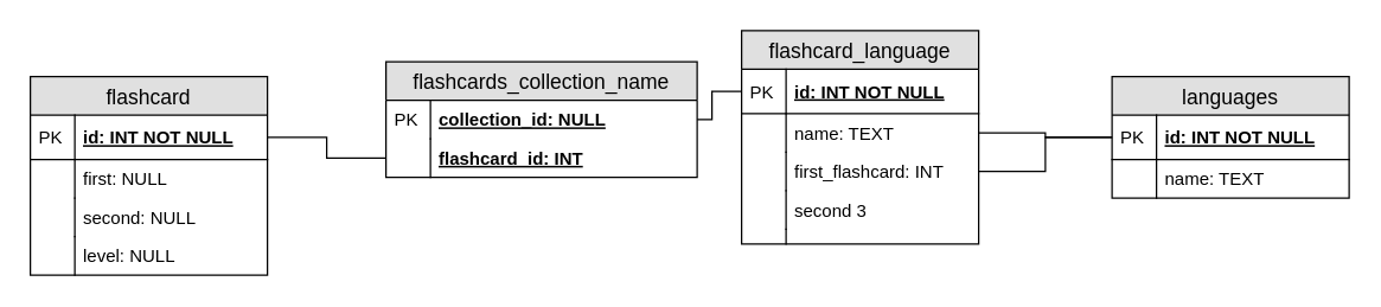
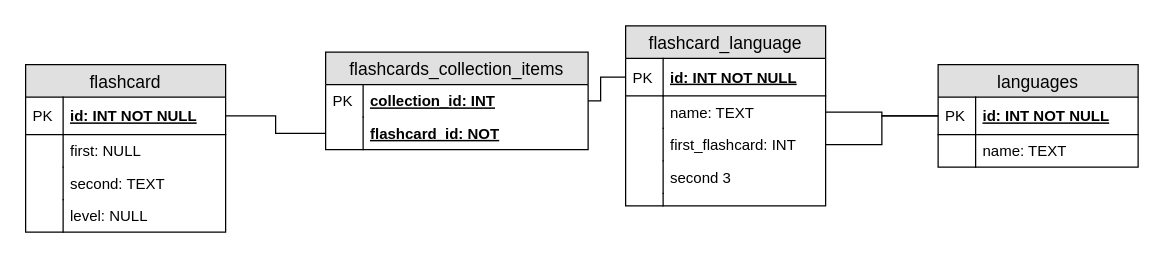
- <mxCell id="18" value="flashcards_collection_name" style="swimlane;fontStyle=0;childLayout=stackLayout;horizontal=1;startSize=26;fillColor=#e0e0e0;horizontalStack=0;resizeParent=1;resizeParentMax=0;resizeLast=0;collapsible=1;marginBottom=0;swimlaneFillColor=#ffffff;align=center;fontSize=14;" vertex="1" parent="1"><mxGeometry x="260" y="41" width="210" height="78" as="geometry" /></mxCell>
+ <mxCell id="18" value="flashcards_collection_items" style="swimlane;fontStyle=0;childLayout=stackLayout;horizontal=1;startSize=26;fillColor=#e0e0e0;horizontalStack=0;resizeParent=1;resizeParentMax=0;resizeLast=0;collapsible=1;marginBottom=0;swimlaneFillColor=#ffffff;align=center;fontSize=14;" vertex="1" parent="1"><mxGeometry x="260" y="41" width="210" height="78" as="geometry" /></mxCell>
- <mxCell id="19" value="collection_id: NULL" style="shape=partialRectangle;top=0;left=0;right=0;bottom=0;align=left;verticalAlign=top;fillColor=none;spacingLeft=34;spacingRight=4;overflow=hidden;rotatable=0;points=[[0,0.5],[1,0.5]];portConstraint=eastwest;dropTarget=0;fontSize=12;fontStyle=5" vertex="1" parent="18"><mxGeometry y="26" width="210" height="26" as="geometry" /></mxCell>
+ <mxCell id="19" value="collection_id: INT" style="shape=partialRectangle;top=0;left=0;right=0;bottom=0;align=left;verticalAlign=top;fillColor=none;spacingLeft=34;spacingRight=4;overflow=hidden;rotatable=0;points=[[0,0.5],[1,0.5]];portConstraint=eastwest;dropTarget=0;fontSize=12;fontStyle=5" vertex="1" parent="18"><mxGeometry y="26" width="210" height="26" as="geometry" /></mxCell>
- <mxCell id="21" value="flashcard_id: INT" style="shape=partialRectangle;top=0;left=0;right=0;bottom=0;align=left;verticalAlign=top;fillColor=none;spacingLeft=34;spacingRight=4;overflow=hidden;rotatable=0;points=[[0,0.5],[1,0.5]];portConstraint=eastwest;dropTarget=0;fontSize=12;fontStyle=5" vertex="1" parent="18"><mxGeometry y="52" width="210" height="26" as="geometry" /></mxCell>
+ <mxCell id="21" value="flashcard_id: NOT" style="shape=partialRectangle;top=0;left=0;right=0;bottom=0;align=left;verticalAlign=top;fillColor=none;spacingLeft=34;spacingRight=4;overflow=hidden;rotatable=0;points=[[0,0.5],[1,0.5]];portConstraint=eastwest;dropTarget=0;fontSize=12;fontStyle=5" vertex="1" parent="18"><mxGeometry y="52" width="210" height="26" as="geometry" /></mxCell>
- <mxCell id="28" value="second: NULL" style="shape=partialRectangle;top=0;left=0;right=0;bottom=0;align=left;verticalAlign=top;fillColor=none;spacingLeft=34;spacingRight=4;overflow=hidden;rotatable=0;points=[[0,0.5],[1,0.5]];portConstraint=eastwest;dropTarget=0;fontSize=12;" vertex="1" parent="23"><mxGeometry y="82" width="160" height="26" as="geometry" /></mxCell>
+ <mxCell id="28" value="second: TEXT" style="shape=partialRectangle;top=0;left=0;right=0;bottom=0;align=left;verticalAlign=top;fillColor=none;spacingLeft=34;spacingRight=4;overflow=hidden;rotatable=0;points=[[0,0.5],[1,0.5]];portConstraint=eastwest;dropTarget=0;fontSize=12;" vertex="1" parent="23"><mxGeometry y="82" width="160" height="26" as="geometry" /></mxCell>
